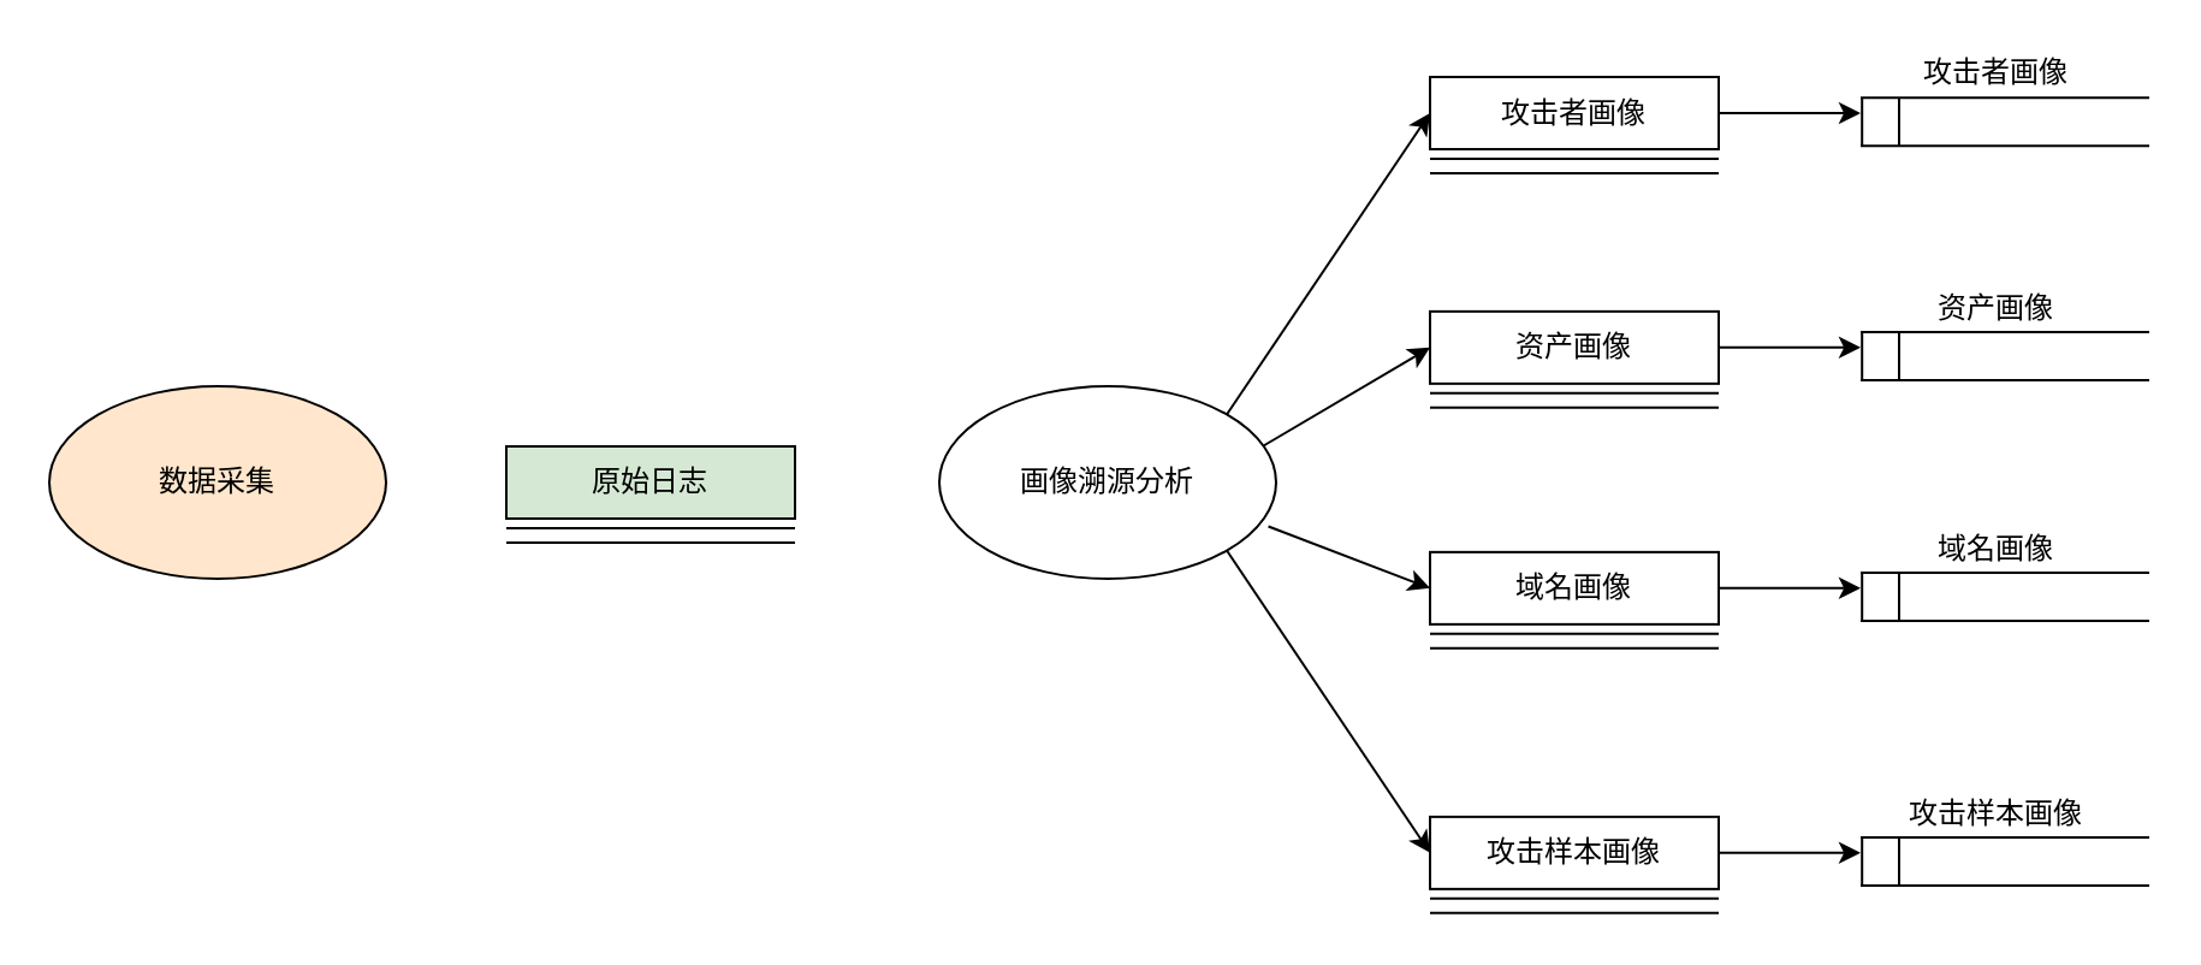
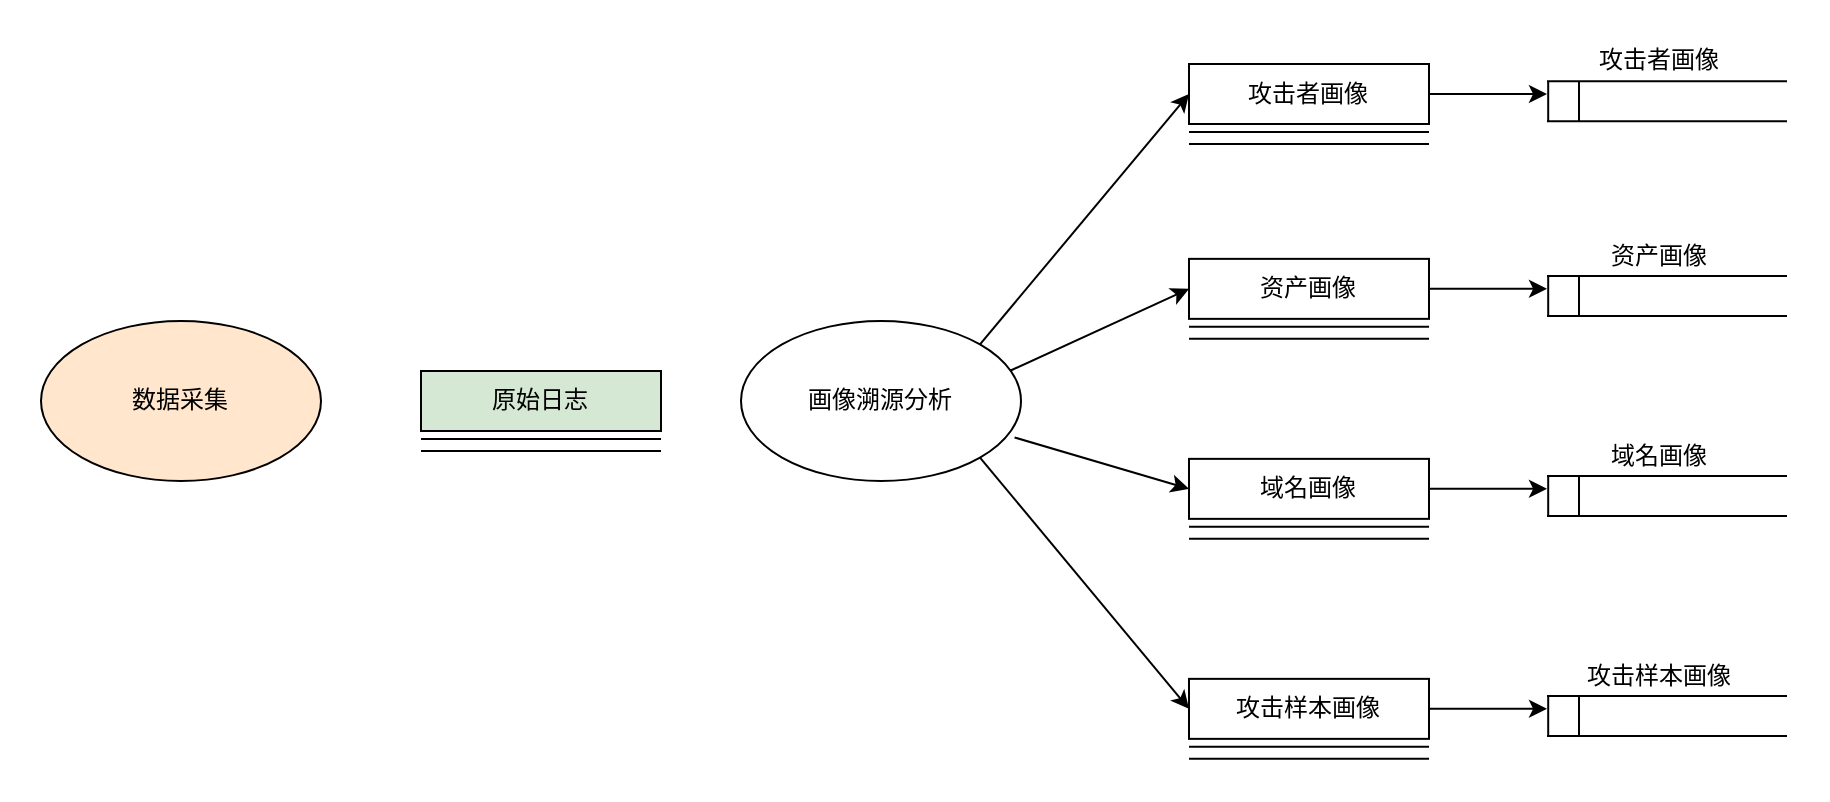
- <mxCell id="6" value="画像溯源分析" style="ellipse;whiteSpace=wrap;html=1;" vertex="1" parent="1"><mxGeometry x="390" y="160" width="140" height="80" as="geometry" /></mxCell>
+ <mxCell id="6" value="画像溯源分析" style="ellipse;whiteSpace=wrap;html=1;" vertex="1" parent="1"><mxGeometry x="370" y="160" width="140" height="80" as="geometry" /></mxCell>
